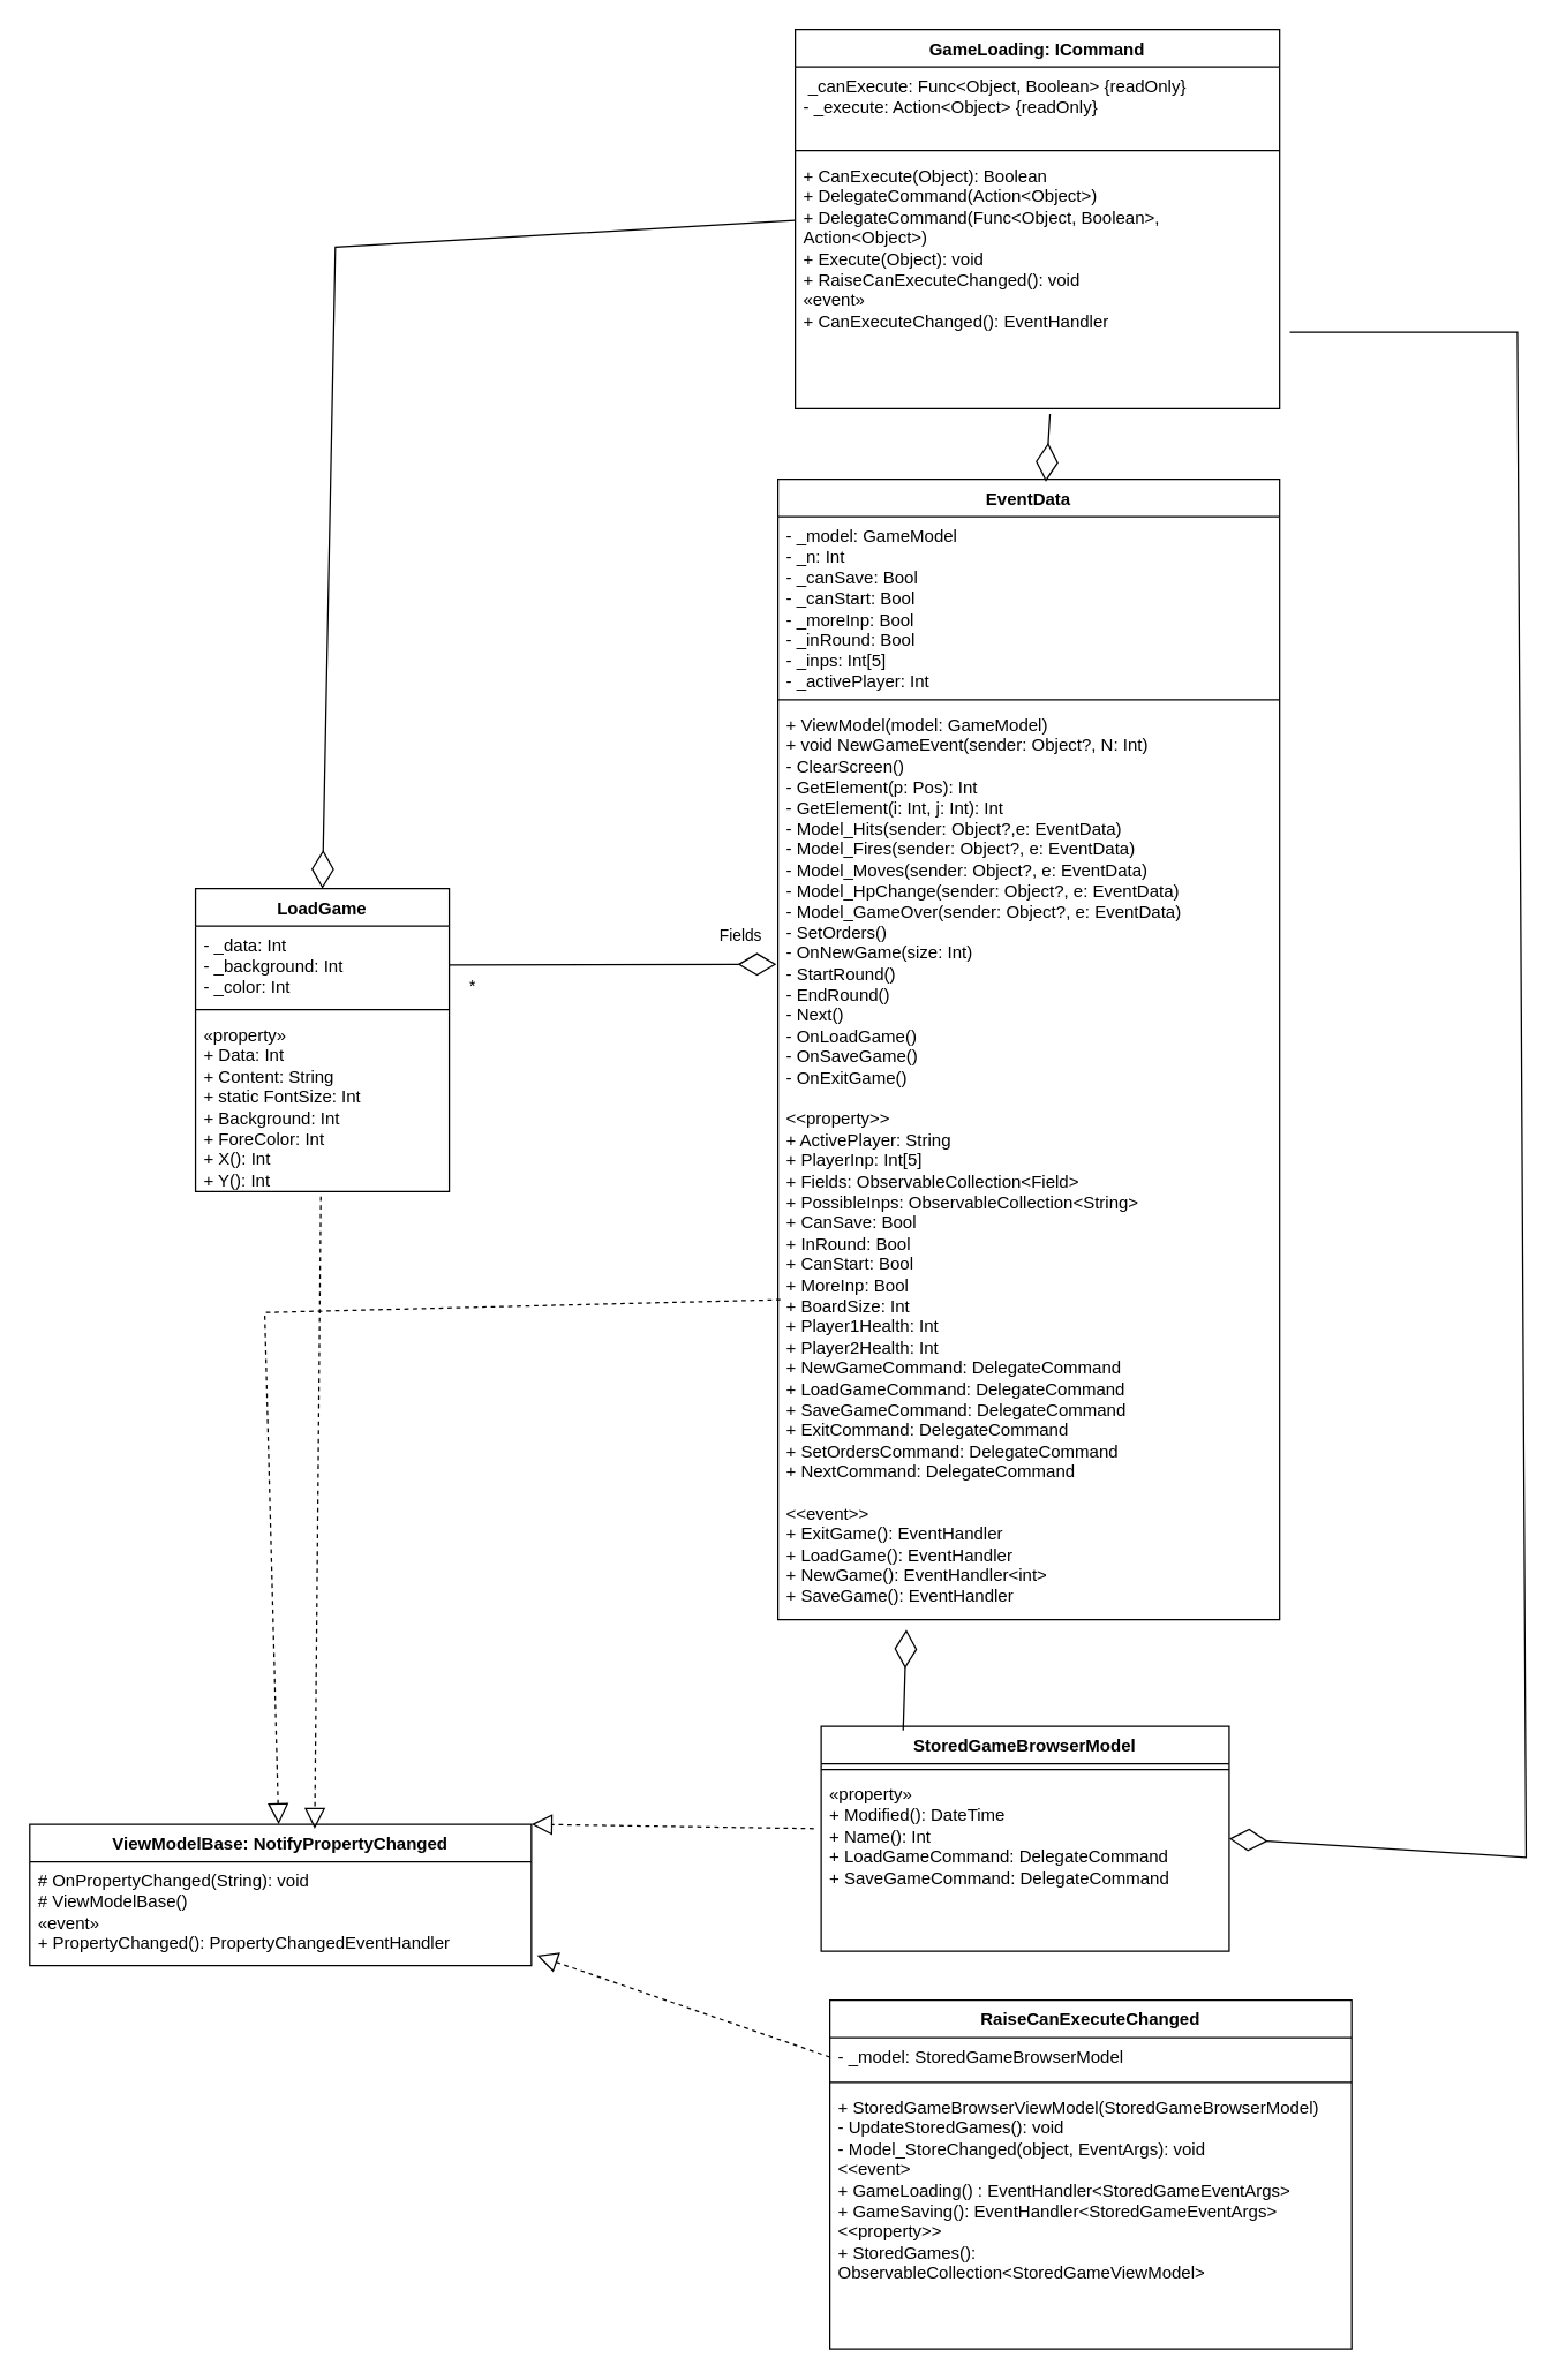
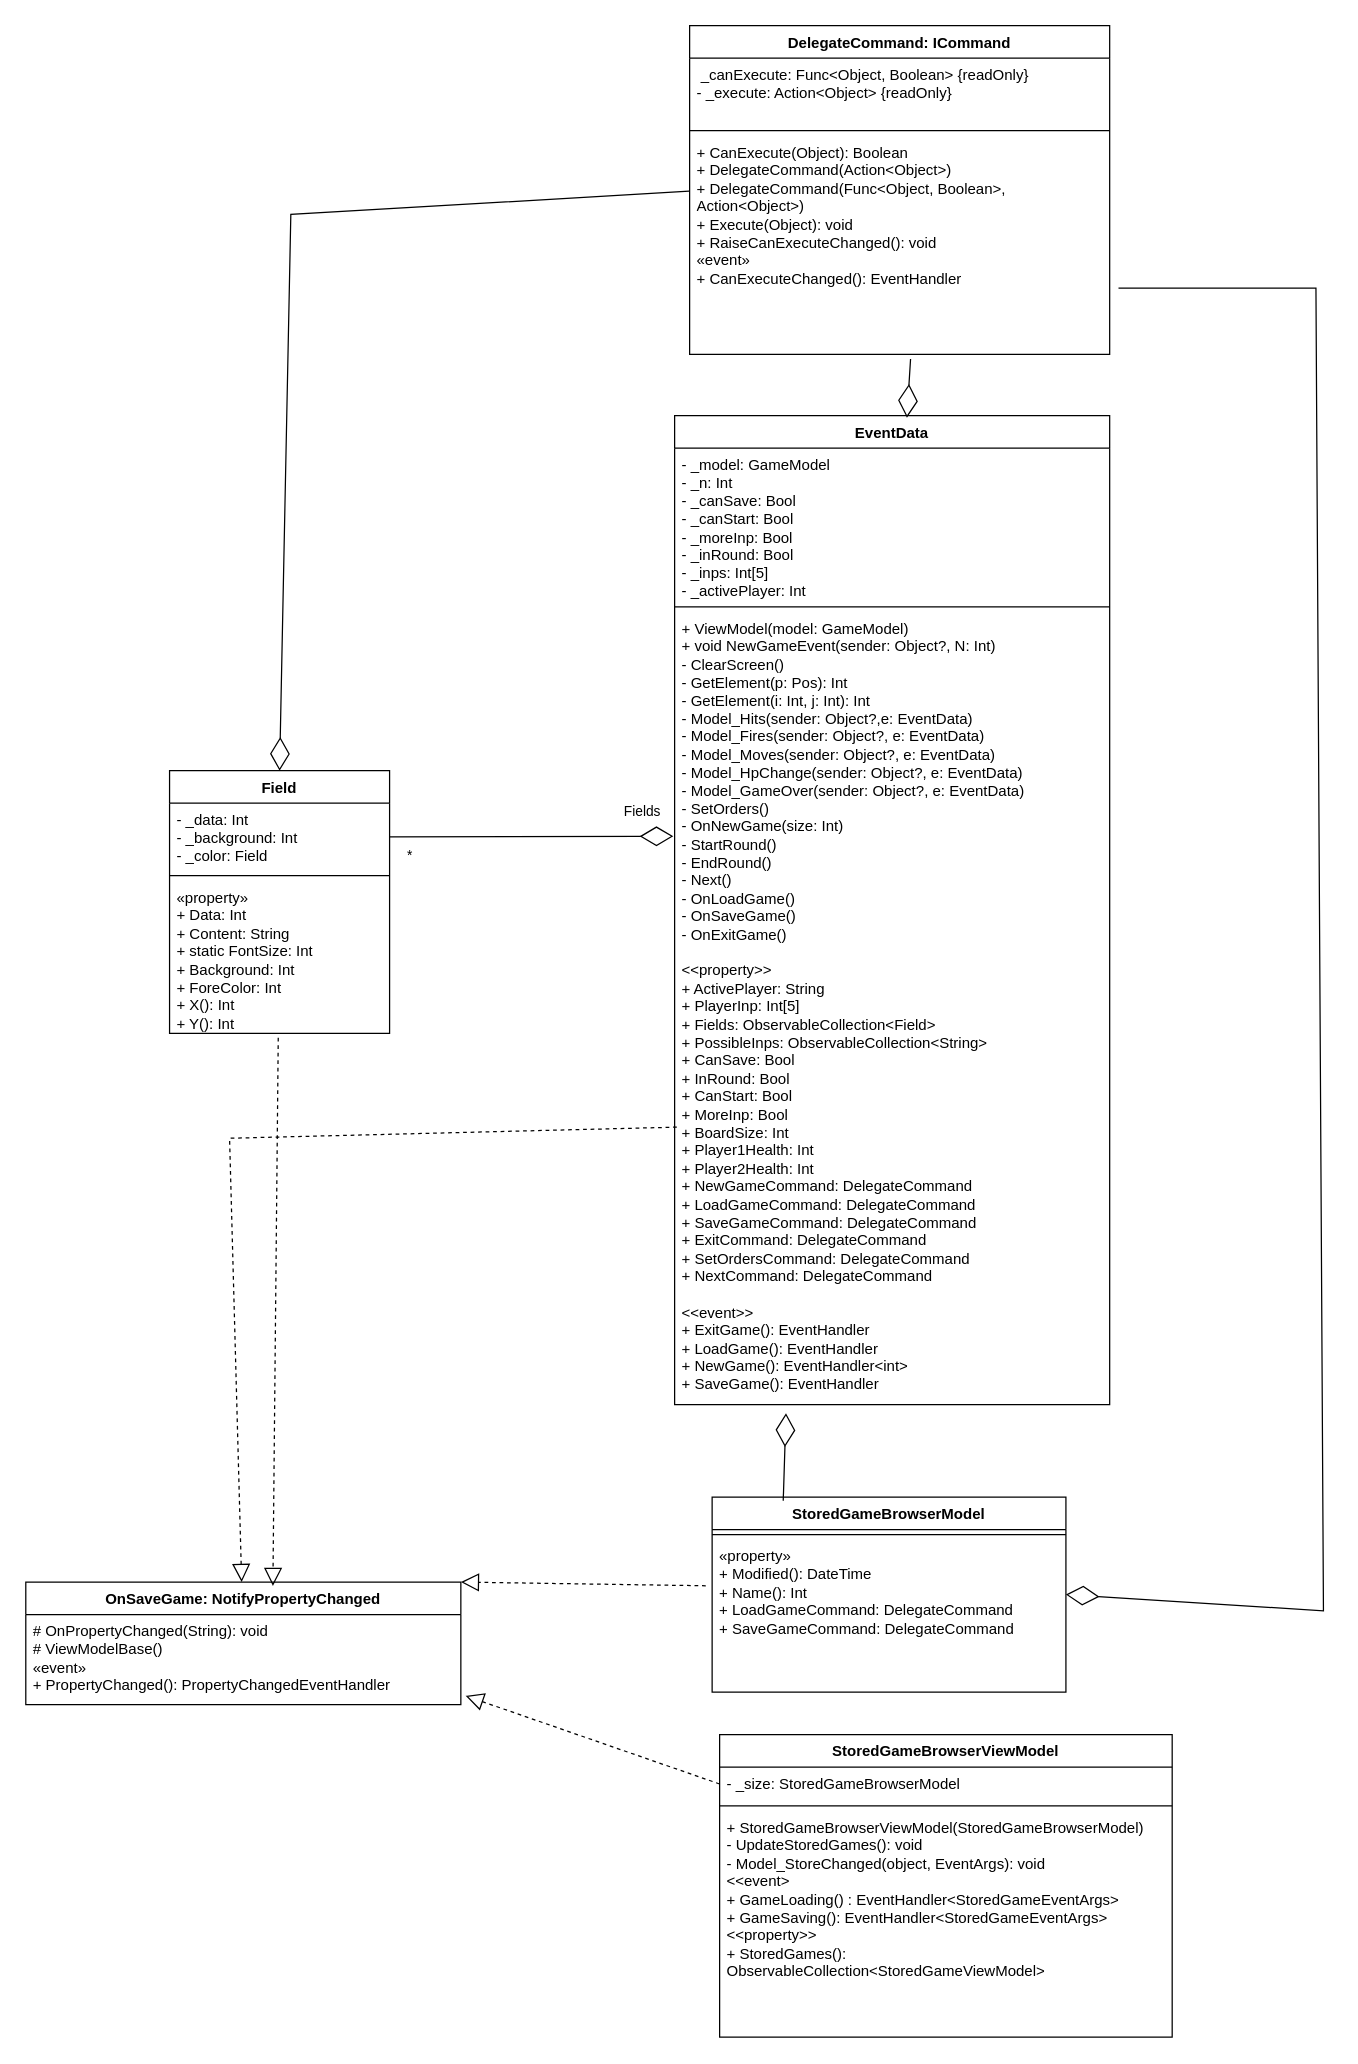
- <mxCell id="18" value="GameLoading: ICommand" style="swimlane;fontStyle=1;align=center;verticalAlign=top;childLayout=stackLayout;horizontal=1;startSize=26;horizontalStack=0;resizeParent=1;resizeParentMax=0;resizeLast=0;collapsible=1;marginBottom=0;whiteSpace=wrap;html=1;" parent="1" vertex="1"><mxGeometry x="551" y="20" width="336" height="263" as="geometry" /></mxCell>
+ <mxCell id="18" value="DelegateCommand: ICommand" style="swimlane;fontStyle=1;align=center;verticalAlign=top;childLayout=stackLayout;horizontal=1;startSize=26;horizontalStack=0;resizeParent=1;resizeParentMax=0;resizeLast=0;collapsible=1;marginBottom=0;whiteSpace=wrap;html=1;" parent="1" vertex="1"><mxGeometry x="551" y="20" width="336" height="263" as="geometry" /></mxCell>
- <mxCell id="11" value="LoadGame" style="swimlane;fontStyle=1;align=center;verticalAlign=top;childLayout=stackLayout;horizontal=1;startSize=26;horizontalStack=0;resizeParent=1;resizeParentMax=0;resizeLast=0;collapsible=1;marginBottom=0;whiteSpace=wrap;html=1;" parent="1" vertex="1"><mxGeometry x="135" y="616" width="176" height="210" as="geometry" /></mxCell>
+ <mxCell id="11" value="Field" style="swimlane;fontStyle=1;align=center;verticalAlign=top;childLayout=stackLayout;horizontal=1;startSize=26;horizontalStack=0;resizeParent=1;resizeParentMax=0;resizeLast=0;collapsible=1;marginBottom=0;whiteSpace=wrap;html=1;" parent="1" vertex="1"><mxGeometry x="135" y="616" width="176" height="210" as="geometry" /></mxCell>
- <mxCell id="12" value="- _data: Int&lt;br&gt;&lt;div&gt;- _background: Int&lt;/div&gt;&lt;div&gt;- _color: Int&lt;br&gt;&lt;/div&gt;" style="text;strokeColor=none;fillColor=none;align=left;verticalAlign=top;spacingLeft=4;spacingRight=4;overflow=hidden;rotatable=0;points=[[0,0.5],[1,0.5]];portConstraint=eastwest;whiteSpace=wrap;html=1;" parent="11" vertex="1"><mxGeometry y="26" width="176" height="54" as="geometry" /></mxCell>
+ <mxCell id="12" value="- _data: Int&lt;br&gt;&lt;div&gt;- _background: Int&lt;/div&gt;&lt;div&gt;- _color: Field&lt;br&gt;&lt;/div&gt;" style="text;strokeColor=none;fillColor=none;align=left;verticalAlign=top;spacingLeft=4;spacingRight=4;overflow=hidden;rotatable=0;points=[[0,0.5],[1,0.5]];portConstraint=eastwest;whiteSpace=wrap;html=1;" parent="11" vertex="1"><mxGeometry y="26" width="176" height="54" as="geometry" /></mxCell>
- <mxCell id="9" value="ViewModelBase: NotifyPropertyChanged" style="swimlane;fontStyle=1;align=center;verticalAlign=top;childLayout=stackLayout;horizontal=1;startSize=26;horizontalStack=0;resizeParent=1;resizeParentMax=0;resizeLast=0;collapsible=1;marginBottom=0;whiteSpace=wrap;html=1;" parent="1" vertex="1"><mxGeometry x="20" y="1265" width="348" height="98" as="geometry" /></mxCell>
+ <mxCell id="9" value="OnSaveGame: NotifyPropertyChanged" style="swimlane;fontStyle=1;align=center;verticalAlign=top;childLayout=stackLayout;horizontal=1;startSize=26;horizontalStack=0;resizeParent=1;resizeParentMax=0;resizeLast=0;collapsible=1;marginBottom=0;whiteSpace=wrap;html=1;" parent="1" vertex="1"><mxGeometry x="20" y="1265" width="348" height="98" as="geometry" /></mxCell>
- <mxCell id="29" value="RaiseCanExecuteChanged" style="swimlane;fontStyle=1;align=center;verticalAlign=top;childLayout=stackLayout;horizontal=1;startSize=26;horizontalStack=0;resizeParent=1;resizeParentMax=0;resizeLast=0;collapsible=1;marginBottom=0;whiteSpace=wrap;html=1;" vertex="1" parent="1"><mxGeometry x="575" y="1387" width="362" height="242" as="geometry" /></mxCell>
+ <mxCell id="29" value="StoredGameBrowserViewModel" style="swimlane;fontStyle=1;align=center;verticalAlign=top;childLayout=stackLayout;horizontal=1;startSize=26;horizontalStack=0;resizeParent=1;resizeParentMax=0;resizeLast=0;collapsible=1;marginBottom=0;whiteSpace=wrap;html=1;" vertex="1" parent="1"><mxGeometry x="575" y="1387" width="362" height="242" as="geometry" /></mxCell>
- <mxCell id="30" value="- _model: StoredGameBrowserModel" style="text;strokeColor=none;fillColor=none;align=left;verticalAlign=top;spacingLeft=4;spacingRight=4;overflow=hidden;rotatable=0;points=[[0,0.5],[1,0.5]];portConstraint=eastwest;whiteSpace=wrap;html=1;" vertex="1" parent="29"><mxGeometry y="26" width="362" height="27" as="geometry" /></mxCell>
+ <mxCell id="30" value="- _size: StoredGameBrowserModel" style="text;strokeColor=none;fillColor=none;align=left;verticalAlign=top;spacingLeft=4;spacingRight=4;overflow=hidden;rotatable=0;points=[[0,0.5],[1,0.5]];portConstraint=eastwest;whiteSpace=wrap;html=1;" vertex="1" parent="29"><mxGeometry y="26" width="362" height="27" as="geometry" /></mxCell>
